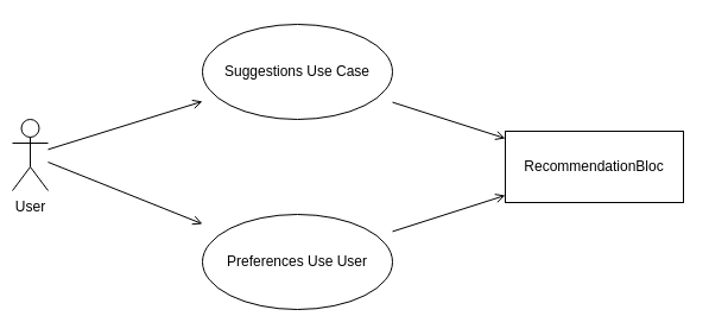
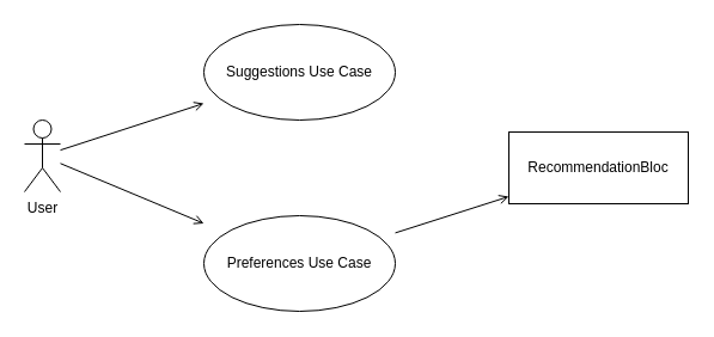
- <mxCell id="9" style="rounded=0;orthogonalLoop=1;jettySize=auto;loopDirection=0;endArrow=open;strokeColor=#000000;" edge="1" parent="1" source="4" target="5"><mxGeometry relative="1" as="geometry"><mxPoint x="200" y="280" as="targetPoint" /></mxGeometry></mxCell>
- <mxCell id="2" value="User" style="shape=umlActor;verticalLabelPosition=bottom;verticalAlign=top;html=1;" vertex="1" parent="1"><mxGeometry x="10" y="100" width="30" height="60" as="geometry" /></mxCell>
+ <mxCell id="2" value="User" style="shape=umlActor;verticalLabelPosition=bottom;verticalAlign=top;html=1;" vertex="1" parent="1"><mxGeometry x="20" y="100" width="30" height="60" as="geometry" /></mxCell>
- <mxCell id="3" value="Preferences Use User" style="shape=ellipse;whiteSpace=wrap;html=1;aspect=fixed;" vertex="1" parent="1"><mxGeometry x="170" y="180" width="160" height="80" as="geometry" /></mxCell>
+ <mxCell id="3" value="Preferences Use Case" style="shape=ellipse;whiteSpace=wrap;html=1;aspect=fixed;" vertex="1" parent="1"><mxGeometry x="170" y="180" width="160" height="80" as="geometry" /></mxCell>
